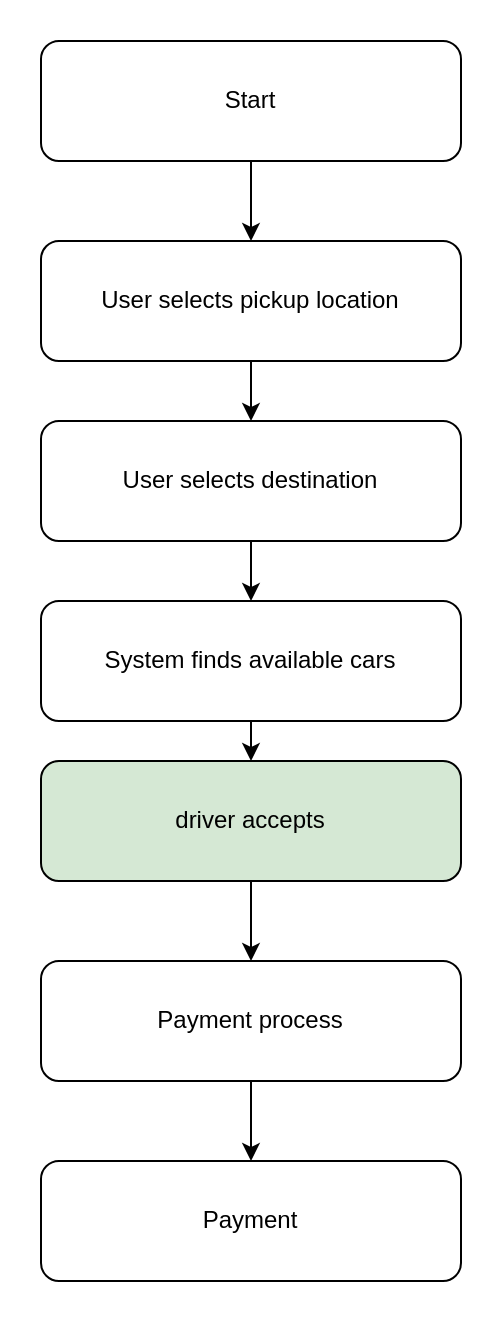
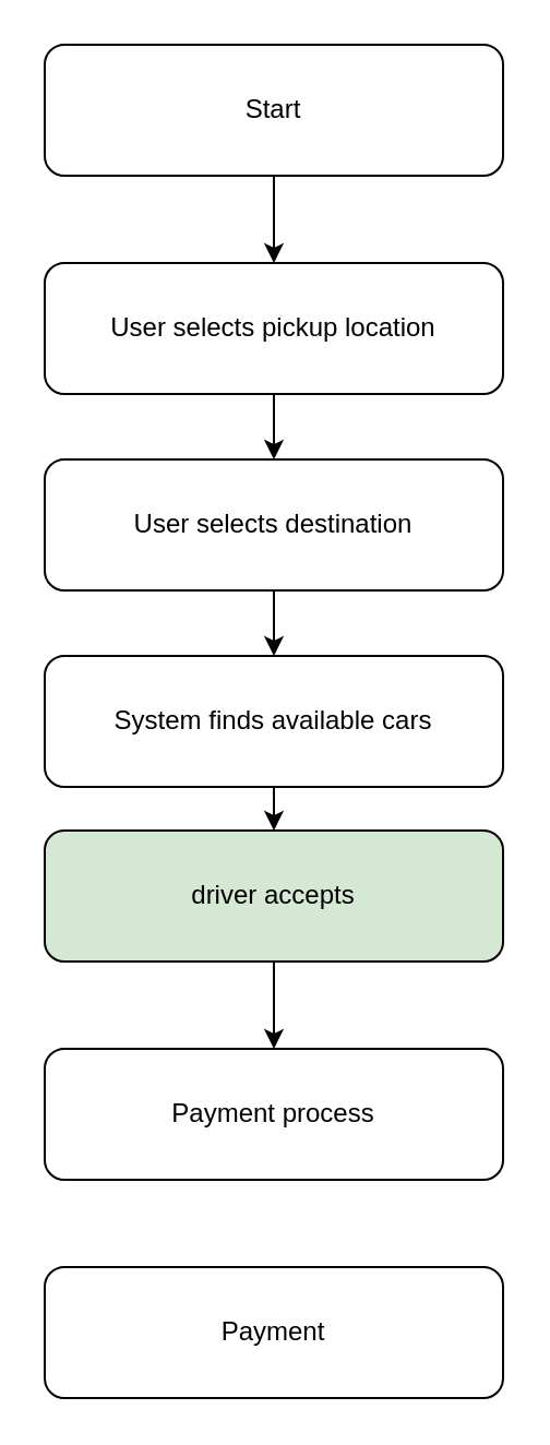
- <mxCell id="14" value="" style="endArrow=classic;html=1;rounded=0;" edge="1" parent="1" source="7" target="8"><mxGeometry width="50" height="50" relative="1" as="geometry"><mxPoint x="-200" y="470" as="sourcePoint" /><mxPoint x="-150" y="420" as="targetPoint" /></mxGeometry></mxCell>
